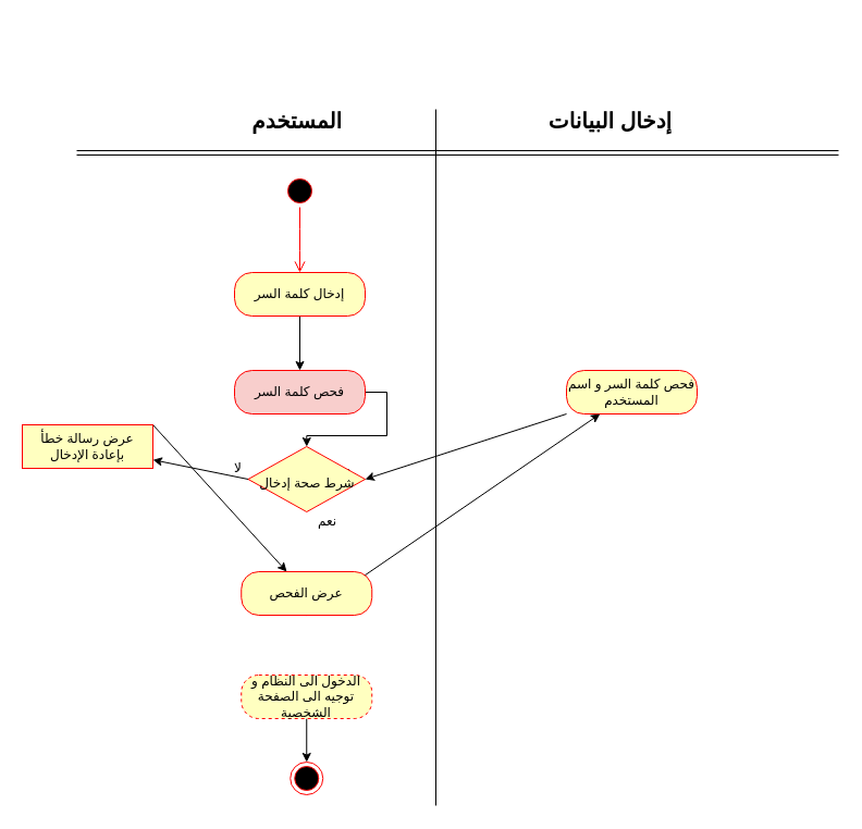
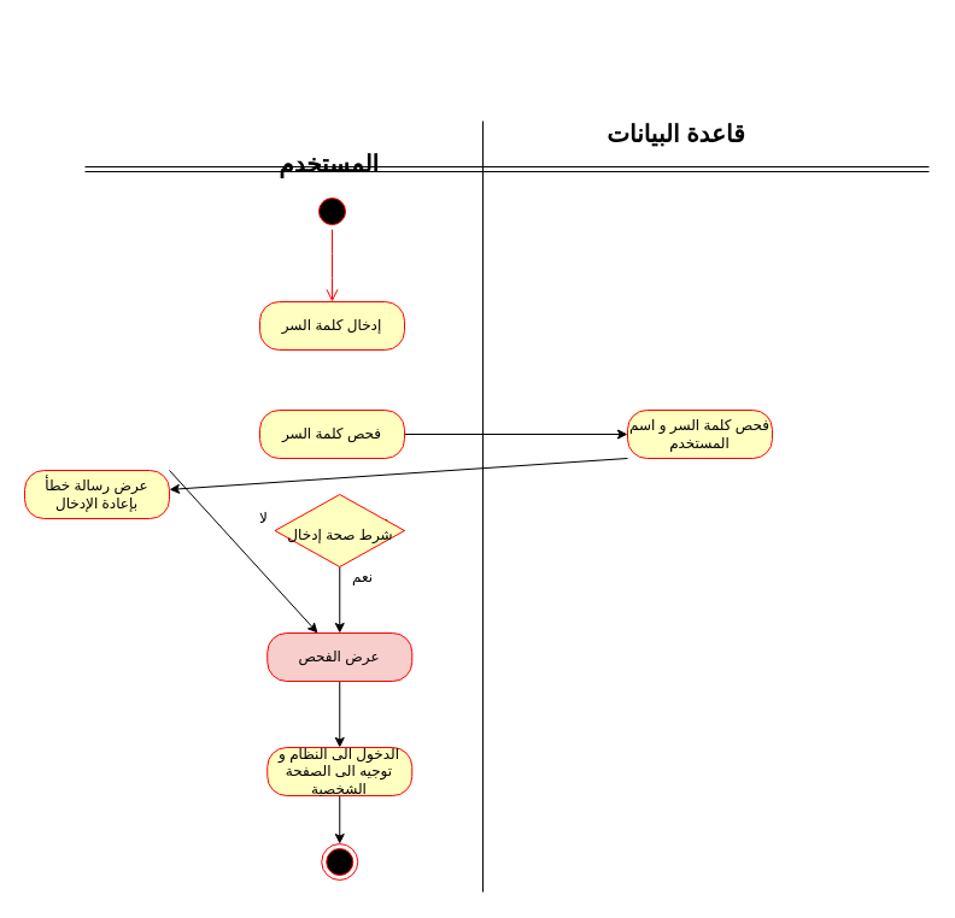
- <mxCell id="6" value="المستخدم&amp;nbsp;" style="text;html=1;align=center;verticalAlign=middle;resizable=0;points=[];autosize=1;strokeWidth=5;fontSize=20;fontStyle=1" parent="1" vertex="1"><mxGeometry x="235" y="95" width="80" height="30" as="geometry" /></mxCell>
+ <mxCell id="6" value="المستخدم&amp;nbsp;" style="text;html=1;align=center;verticalAlign=middle;resizable=0;points=[];autosize=1;strokeWidth=5;fontSize=20;fontStyle=1" parent="1" vertex="1"><mxGeometry x="235" y="120" width="80" height="30" as="geometry" /></mxCell>
- <mxCell id="7" value="إدخال البيانات" style="text;html=1;align=center;verticalAlign=middle;resizable=0;points=[];autosize=1;strokeWidth=5;fontSize=20;fontStyle=1" parent="1" vertex="1"><mxGeometry x="510" y="95" width="100" height="30" as="geometry" /></mxCell>
+ <mxCell id="7" value="قاعدة البيانات" style="text;html=1;align=center;verticalAlign=middle;resizable=0;points=[];autosize=1;strokeWidth=5;fontSize=20;fontStyle=1" parent="1" vertex="1"><mxGeometry x="510" y="95" width="100" height="30" as="geometry" /></mxCell>
- <mxCell id="8" style="edgeStyle=orthogonalEdgeStyle;rounded=0;orthogonalLoop=1;jettySize=auto;html=1;entryX=0.5;entryY=0;entryDx=0;entryDy=0;fontSize=20;" parent="1" source="9" target="11" edge="1"><mxGeometry relative="1" as="geometry" /></mxCell>
- <mxCell id="11" value="فحص كلمة السر" style="rounded=1;whiteSpace=wrap;html=1;arcSize=40;fontColor=#000000;fillColor=#f8cecc;strokeColor=#ff0000;" parent="1" vertex="1"><mxGeometry x="215" y="340" width="120" height="40" as="geometry" /></mxCell>
+ <mxCell id="11" value="فحص كلمة السر" style="rounded=1;whiteSpace=wrap;html=1;arcSize=40;fontColor=#000000;fillColor=#ffffc0;strokeColor=#ff0000;" parent="1" vertex="1"><mxGeometry x="215" y="340" width="120" height="40" as="geometry" /></mxCell>
- <mxCell id="10" style="edgeStyle=orthogonalEdgeStyle;rounded=0;orthogonalLoop=1;jettySize=auto;html=1;exitX=1;exitY=0.5;exitDx=0;exitDy=0;fontSize=20;" parent="1" source="11" target="18" edge="1"><mxGeometry relative="1" as="geometry" /></mxCell>
+ <mxCell id="10" style="edgeStyle=orthogonalEdgeStyle;rounded=0;orthogonalLoop=1;jettySize=auto;html=1;exitX=1;exitY=0.5;exitDx=0;exitDy=0;entryX=0;entryY=0.5;entryDx=0;entryDy=0;fontSize=20;" parent="1" source="11" target="14" edge="1"><mxGeometry relative="1" as="geometry" /></mxCell>
- <mxCell id="13" style="rounded=0;orthogonalLoop=1;jettySize=auto;html=1;exitX=0;exitY=1;exitDx=0;exitDy=0;entryX=1;entryY=0.5;entryDx=0;entryDy=0;fontSize=20;" parent="1" source="14" target="18" edge="1"><mxGeometry relative="1" as="geometry" /></mxCell>
+ <mxCell id="13" style="rounded=0;orthogonalLoop=1;jettySize=auto;html=1;exitX=0;exitY=1;exitDx=0;exitDy=0;fontSize=20;" parent="1" source="14" target="23" edge="1"><mxGeometry relative="1" as="geometry" /></mxCell>
- <mxCell id="23" value="عرض رسالة خطأ&lt;br&gt;بإعادة الإدخال" style="whiteSpace=wrap;html=1;arcSize=40;fontColor=#000000;fillColor=#ffffc0;strokeColor=#ff0000;rounded=0;" parent="1" vertex="1"><mxGeometry x="20" y="390" width="120" height="40" as="geometry" /></mxCell>
+ <mxCell id="23" value="عرض رسالة خطأ&lt;br&gt;بإعادة الإدخال" style="rounded=1;whiteSpace=wrap;html=1;arcSize=40;fontColor=#000000;fillColor=#ffffc0;strokeColor=#ff0000;" parent="1" vertex="1"><mxGeometry x="20" y="390" width="120" height="40" as="geometry" /></mxCell>
- <mxCell id="17" style="edgeStyle=none;rounded=0;orthogonalLoop=1;jettySize=auto;html=1;exitX=0;exitY=0.5;exitDx=0;exitDy=0;fontSize=20;" parent="1" source="18" target="23" edge="1"><mxGeometry relative="1" as="geometry"><mxPoint x="160" y="420" as="targetPoint" /></mxGeometry></mxCell>
- <mxCell id="19" style="edgeStyle=none;rounded=0;orthogonalLoop=1;jettySize=auto;html=1;exitX=0.5;exitY=1;exitDx=0;exitDy=0;fontSize=12;" parent="1" source="20" target="14" edge="1"><mxGeometry relative="1" as="geometry" /></mxCell>
+ <mxCell id="19" style="edgeStyle=none;rounded=0;orthogonalLoop=1;jettySize=auto;html=1;exitX=0.5;exitY=1;exitDx=0;exitDy=0;fontSize=12;" parent="1" source="20" target="26" edge="1"><mxGeometry relative="1" as="geometry" /></mxCell>
+ <mxCell id="16" style="edgeStyle=none;rounded=0;orthogonalLoop=1;jettySize=auto;html=1;exitX=0.5;exitY=1;exitDx=0;exitDy=0;entryX=0.5;entryY=0;entryDx=0;entryDy=0;fontSize=20;" parent="1" source="18" target="20" edge="1"><mxGeometry relative="1" as="geometry" /></mxCell>
- <mxCell id="20" value="عرض الفحص" style="rounded=1;whiteSpace=wrap;html=1;arcSize=40;fontColor=#000000;fillColor=#ffffc0;strokeColor=#ff0000;" parent="1" vertex="1"><mxGeometry x="221.25" y="525" width="120" height="40" as="geometry" /></mxCell>
+ <mxCell id="20" value="عرض الفحص" style="rounded=1;whiteSpace=wrap;html=1;arcSize=40;fontColor=#000000;fillColor=#f8cecc;strokeColor=#ff0000;" parent="1" vertex="1"><mxGeometry x="221.25" y="525" width="120" height="40" as="geometry" /></mxCell>
- <mxCell id="26" value="الدخول الى النظام و توجيه الى الصفحة الشخصية" style="rounded=1;whiteSpace=wrap;html=1;arcSize=40;fontColor=#000000;fillColor=#ffffc0;strokeColor=#ff0000;dashed=1;" parent="1" vertex="1"><mxGeometry x="221.25" y="620" width="120" height="40" as="geometry" /></mxCell>
+ <mxCell id="26" value="الدخول الى النظام و توجيه الى الصفحة الشخصية" style="rounded=1;whiteSpace=wrap;html=1;arcSize=40;fontColor=#000000;fillColor=#ffffc0;strokeColor=#ff0000;" parent="1" vertex="1"><mxGeometry x="221.25" y="620" width="120" height="40" as="geometry" /></mxCell>
